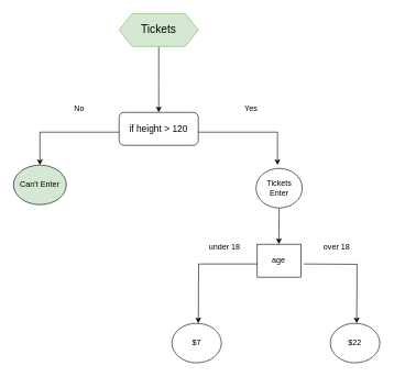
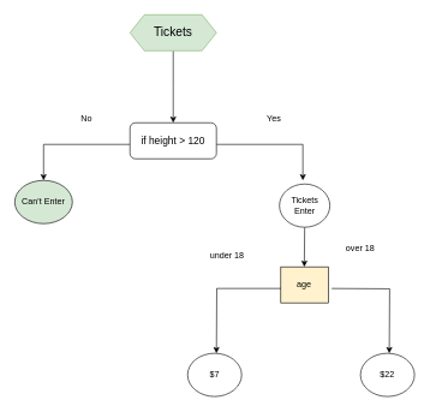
- <mxCell id="18" value="under 18" style="text;strokeColor=none;align=center;fillColor=none;html=1;verticalAlign=middle;whiteSpace=wrap;rounded=0;" vertex="1" parent="1"><mxGeometry x="310" y="360" width="60" height="30" as="geometry" /></mxCell>
+ <mxCell id="18" value="under 18" style="text;strokeColor=none;align=center;fillColor=none;html=1;verticalAlign=middle;whiteSpace=wrap;rounded=0;" vertex="1" parent="1"><mxGeometry x="285" y="340" width="60" height="30" as="geometry" /></mxCell>
- <mxCell id="17" value="over 18" style="text;align=center;html=1;verticalAlign=middle;whiteSpace=wrap;rounded=0;" vertex="1" parent="1"><mxGeometry x="480" y="360" width="60" height="30" as="geometry" /></mxCell>
+ <mxCell id="17" value="over 18" style="text;align=center;html=1;verticalAlign=middle;whiteSpace=wrap;rounded=0;" vertex="1" parent="1"><mxGeometry x="470" y="330" width="60" height="30" as="geometry" /></mxCell>
- <mxCell id="13" value="age" style="rounded=0;whiteSpace=wrap;html=1;" vertex="1" parent="1"><mxGeometry x="389.38" y="370" width="66.25" height="50" as="geometry" /></mxCell>
+ <mxCell id="13" value="age" style="rounded=0;whiteSpace=wrap;html=1;fillColor=#fff2cc;" vertex="1" parent="1"><mxGeometry x="389.38" y="370" width="66.25" height="50" as="geometry" /></mxCell>
